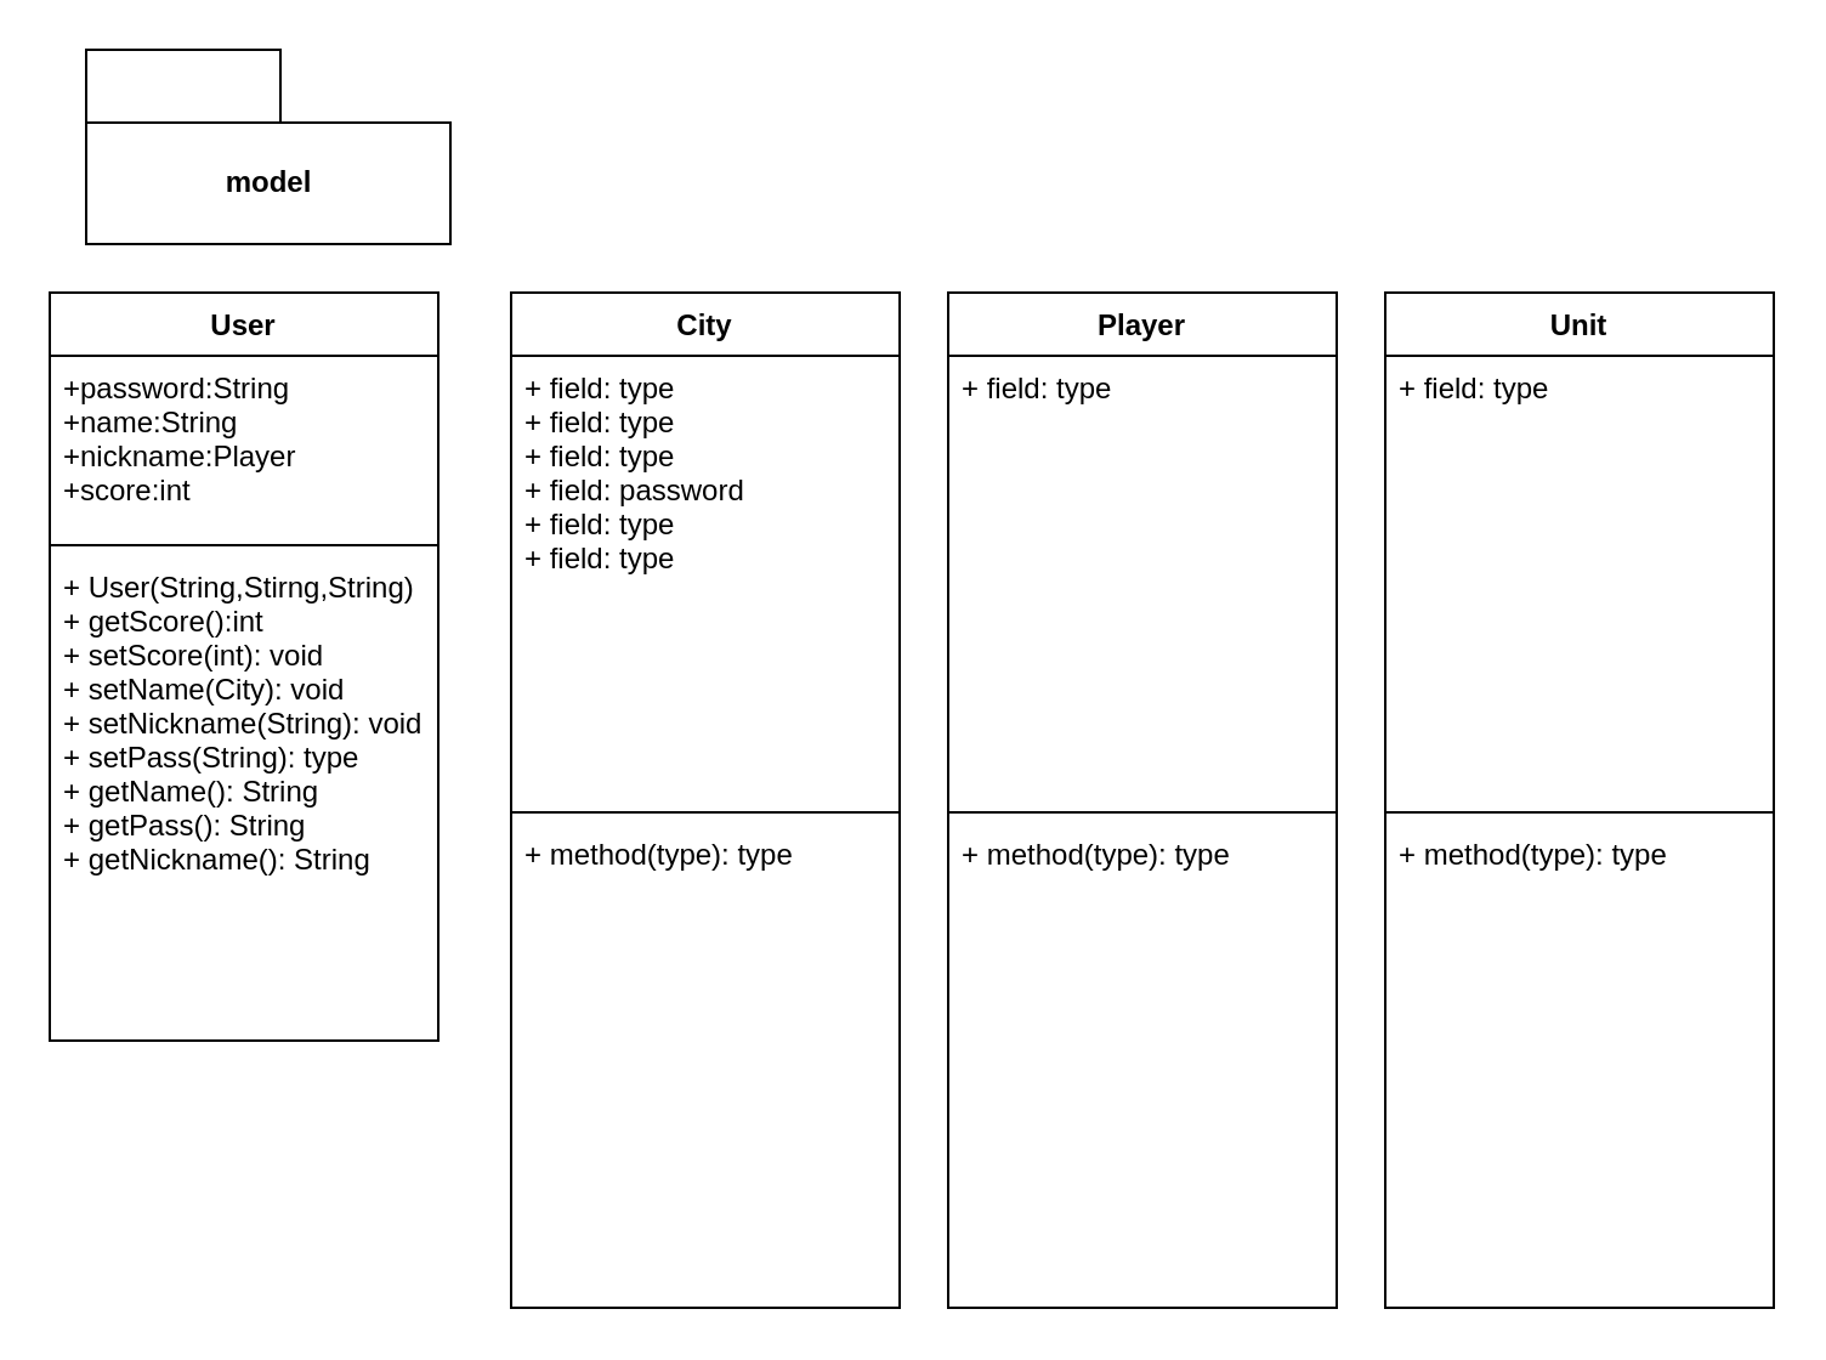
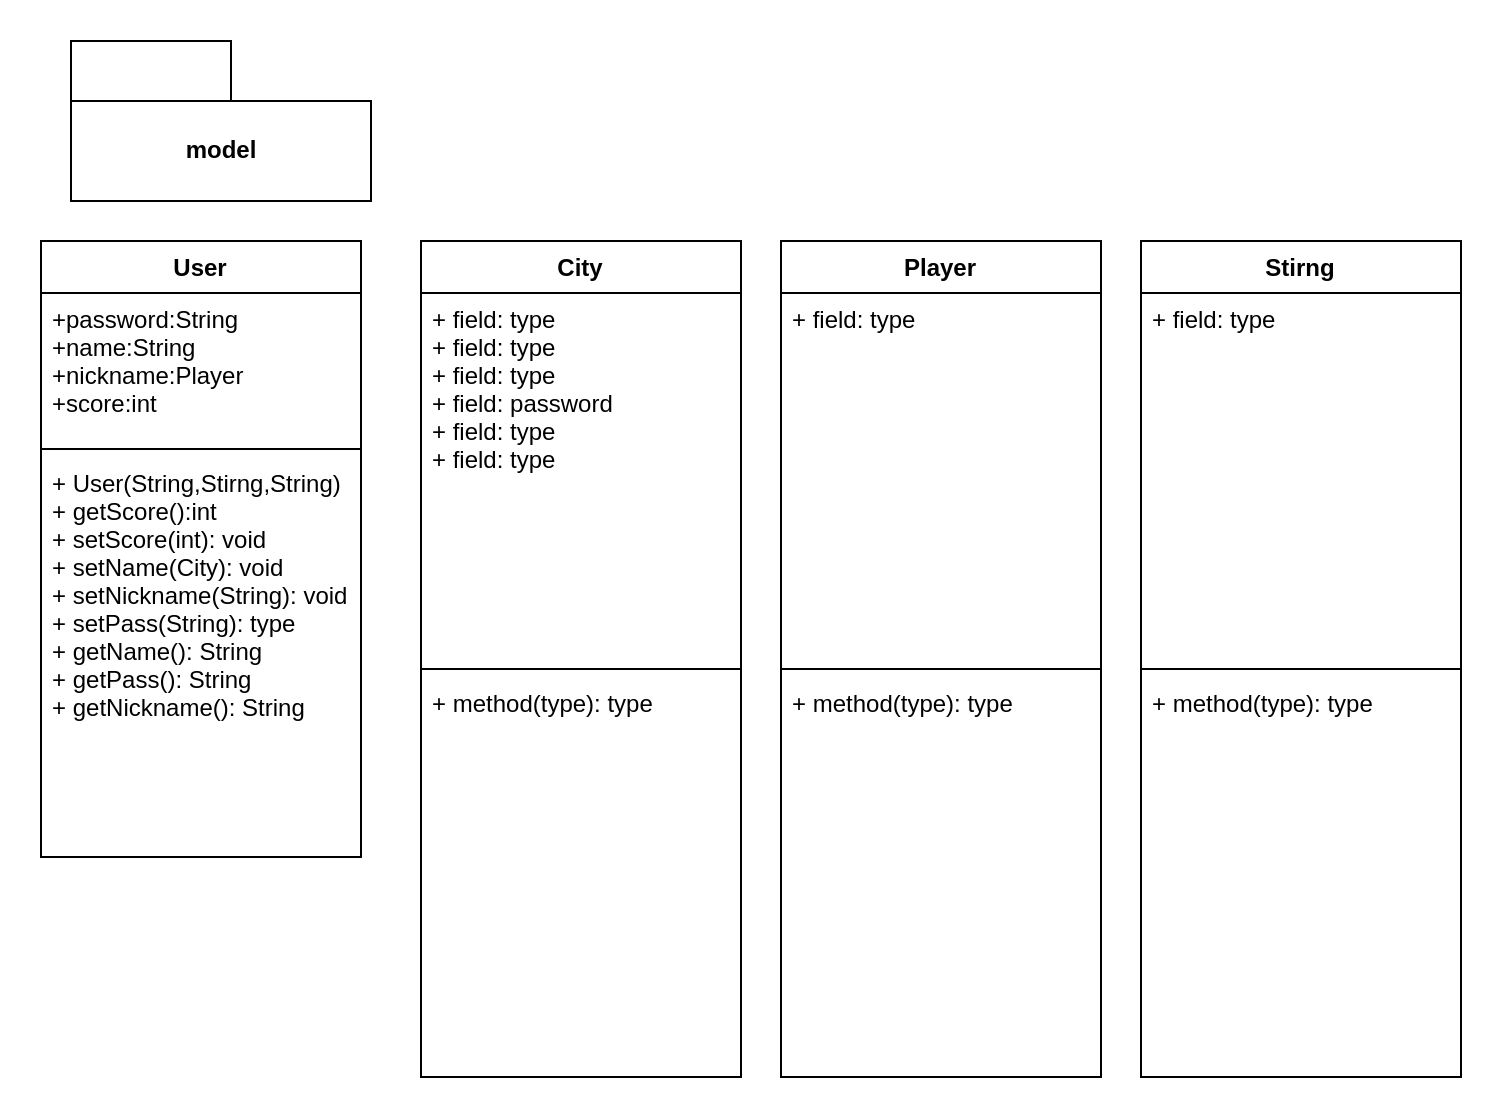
- <mxCell id="15" value="Unit" style="swimlane;fontStyle=1;align=center;verticalAlign=top;childLayout=stackLayout;horizontal=1;startSize=26;horizontalStack=0;resizeParent=1;resizeParentMax=0;resizeLast=0;collapsible=1;marginBottom=0;" vertex="1" parent="1"><mxGeometry x="570" y="120" width="160" height="418" as="geometry"><mxRectangle x="480" y="190" width="100" height="26" as="alternateBounds" /></mxGeometry></mxCell>
+ <mxCell id="15" value="Stirng" style="swimlane;fontStyle=1;align=center;verticalAlign=top;childLayout=stackLayout;horizontal=1;startSize=26;horizontalStack=0;resizeParent=1;resizeParentMax=0;resizeLast=0;collapsible=1;marginBottom=0;" vertex="1" parent="1"><mxGeometry x="570" y="120" width="160" height="418" as="geometry"><mxRectangle x="480" y="190" width="100" height="26" as="alternateBounds" /></mxGeometry></mxCell>
